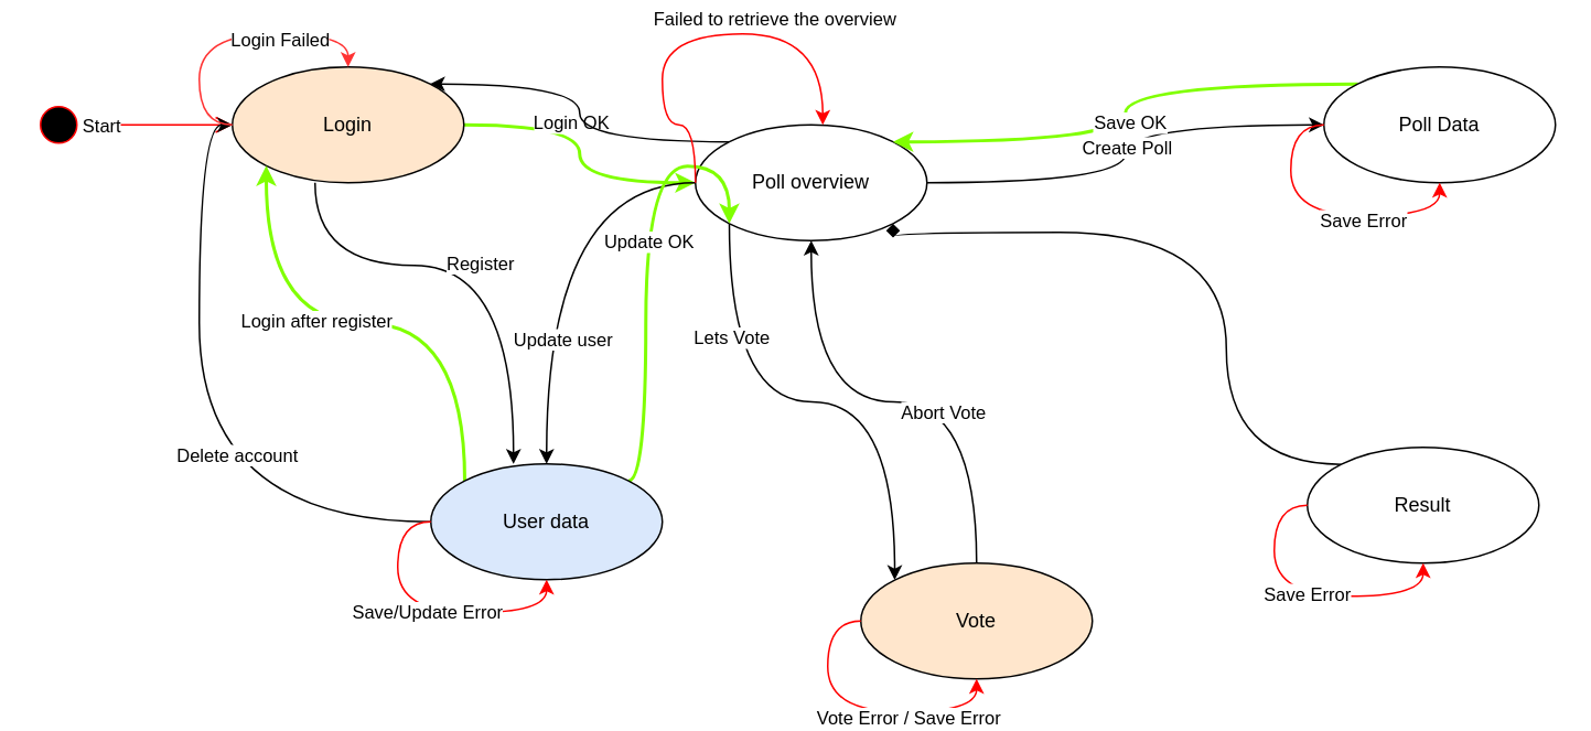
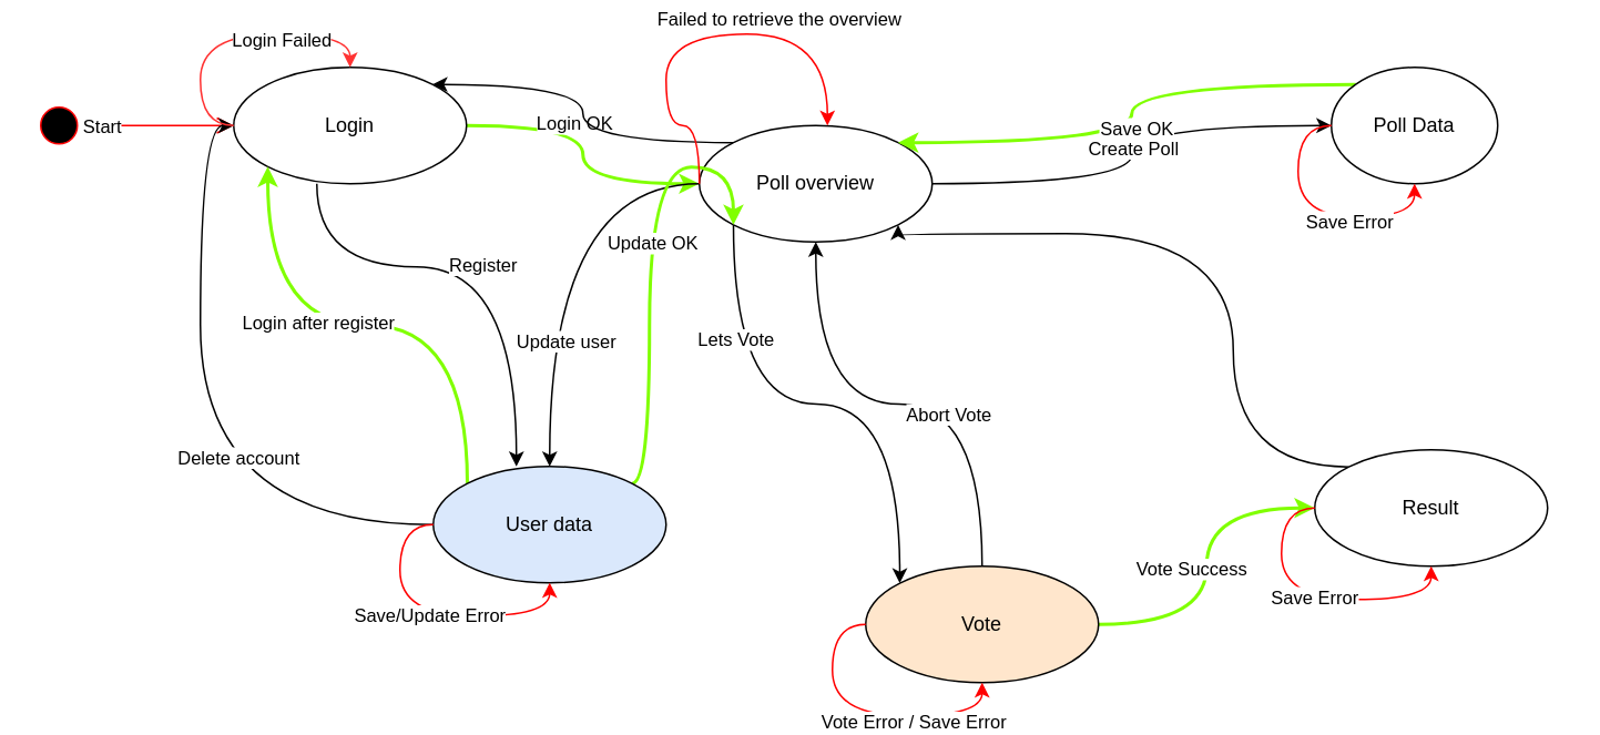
- <mxCell id="9" value="Login" style="ellipse;whiteSpace=wrap;html=1;fillColor=#ffe6cc;" vertex="1" parent="1"><mxGeometry x="140" y="40" width="140" height="70" as="geometry" /></mxCell>
+ <mxCell id="9" value="Login" style="ellipse;whiteSpace=wrap;html=1;" vertex="1" parent="1"><mxGeometry x="140" y="40" width="140" height="70" as="geometry" /></mxCell>
- <mxCell id="34" value="Poll Data" style="ellipse;whiteSpace=wrap;html=1;" vertex="1" parent="1"><mxGeometry x="800" y="40" width="140" height="70" as="geometry" /></mxCell>
+ <mxCell id="34" value="Poll Data" style="ellipse;whiteSpace=wrap;html=1;" vertex="1" parent="1"><mxGeometry x="800" y="40" width="100" height="70" as="geometry" /></mxCell>
- <mxCell id="30" style="edgeStyle=orthogonalEdgeStyle;curved=1;orthogonalLoop=1;jettySize=auto;html=1;exitX=0;exitY=0;exitDx=0;exitDy=0;entryX=1;entryY=1;entryDx=0;entryDy=0;strokeColor=#000000;strokeWidth=1;endArrow=diamond;" edge="1" parent="1" source="31" target="17"><mxGeometry relative="1" as="geometry"><Array as="points"><mxPoint x="741" y="140" /><mxPoint x="540" y="140" /></Array></mxGeometry></mxCell>
+ <mxCell id="30" style="edgeStyle=orthogonalEdgeStyle;curved=1;orthogonalLoop=1;jettySize=auto;html=1;exitX=0;exitY=0;exitDx=0;exitDy=0;entryX=1;entryY=1;entryDx=0;entryDy=0;strokeColor=#000000;strokeWidth=1;" edge="1" parent="1" source="31" target="17"><mxGeometry relative="1" as="geometry"><Array as="points"><mxPoint x="741" y="140" /><mxPoint x="540" y="140" /></Array></mxGeometry></mxCell>
+ <mxCell id="25" style="edgeStyle=orthogonalEdgeStyle;curved=1;orthogonalLoop=1;jettySize=auto;html=1;exitX=1;exitY=0.5;exitDx=0;exitDy=0;entryX=0;entryY=0.5;entryDx=0;entryDy=0;strokeWidth=2;strokeColor=#80FF00;" edge="1" parent="1" source="29" target="31"><mxGeometry relative="1" as="geometry" /></mxCell>
+ <mxCell id="26" value="Vote Success&lt;br&gt;" style="edgeLabel;html=1;align=center;verticalAlign=middle;resizable=0;points=[];" vertex="1" connectable="0" parent="25"><mxGeometry x="0.267" y="-2" relative="1" as="geometry"><mxPoint x="-12" y="28" as="offset" /></mxGeometry></mxCell>
